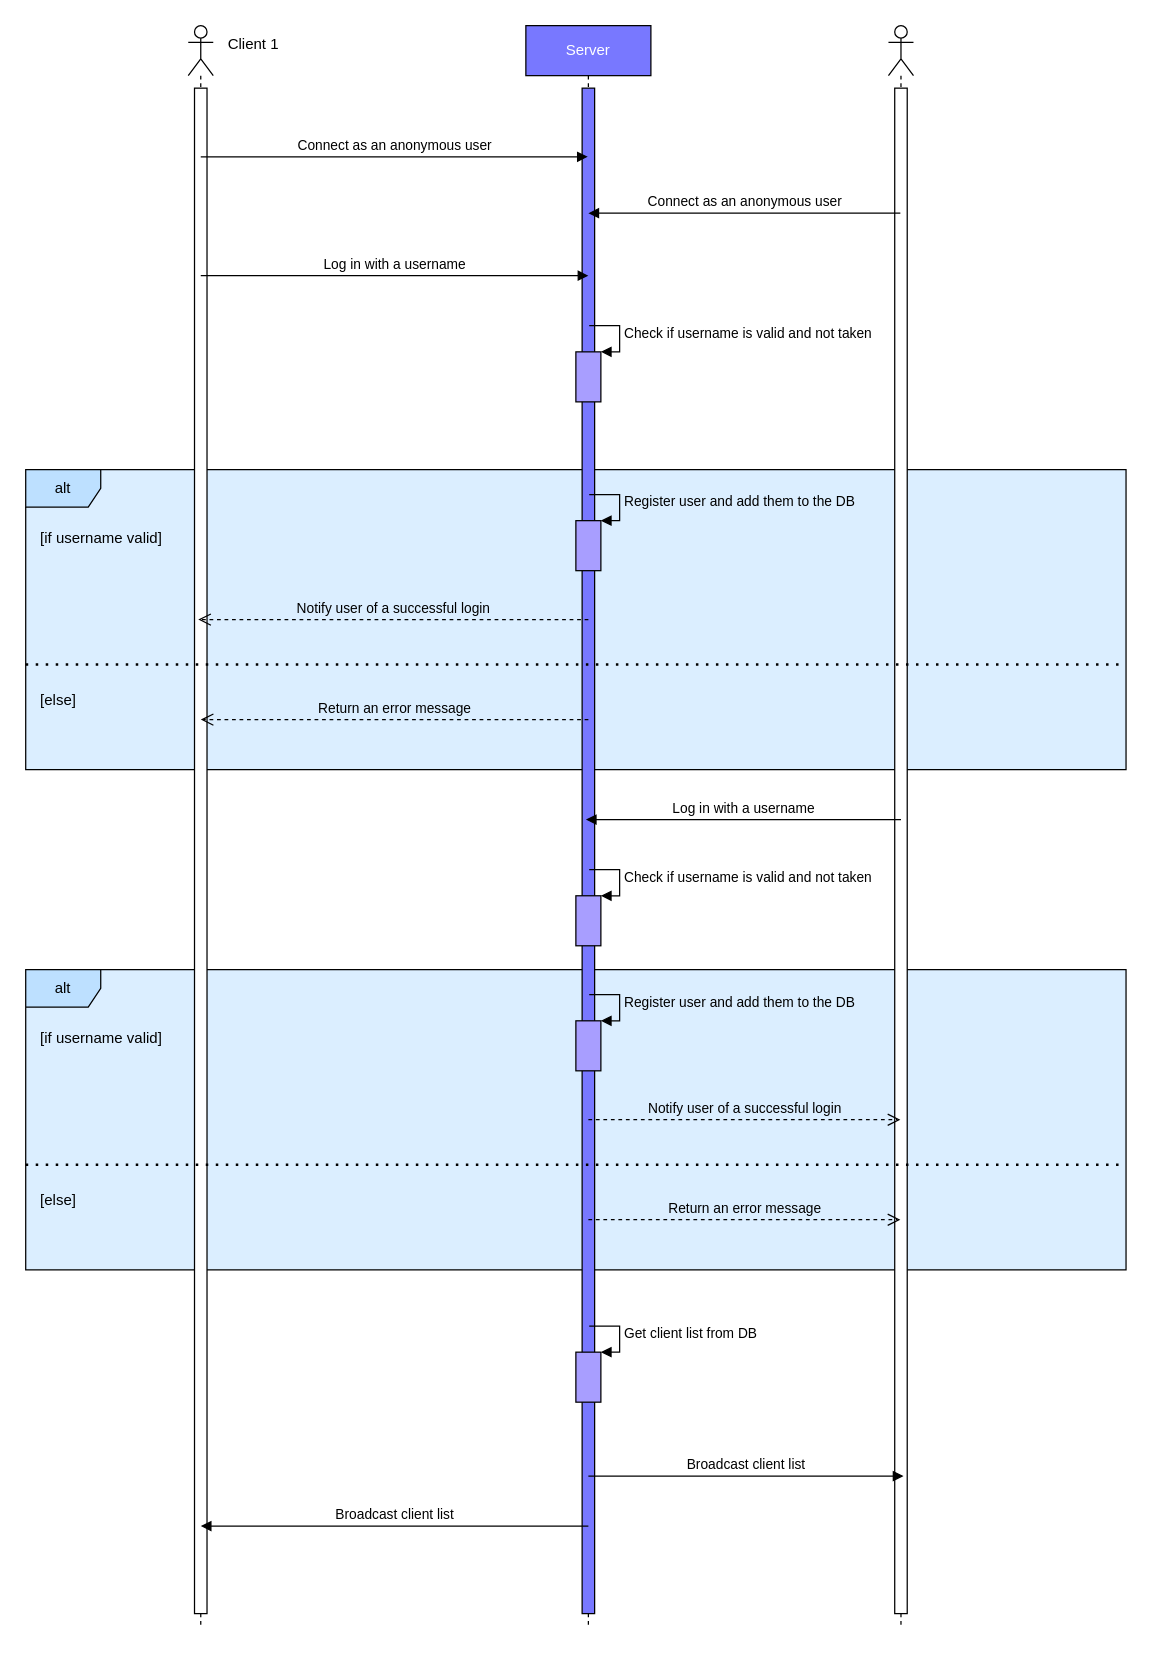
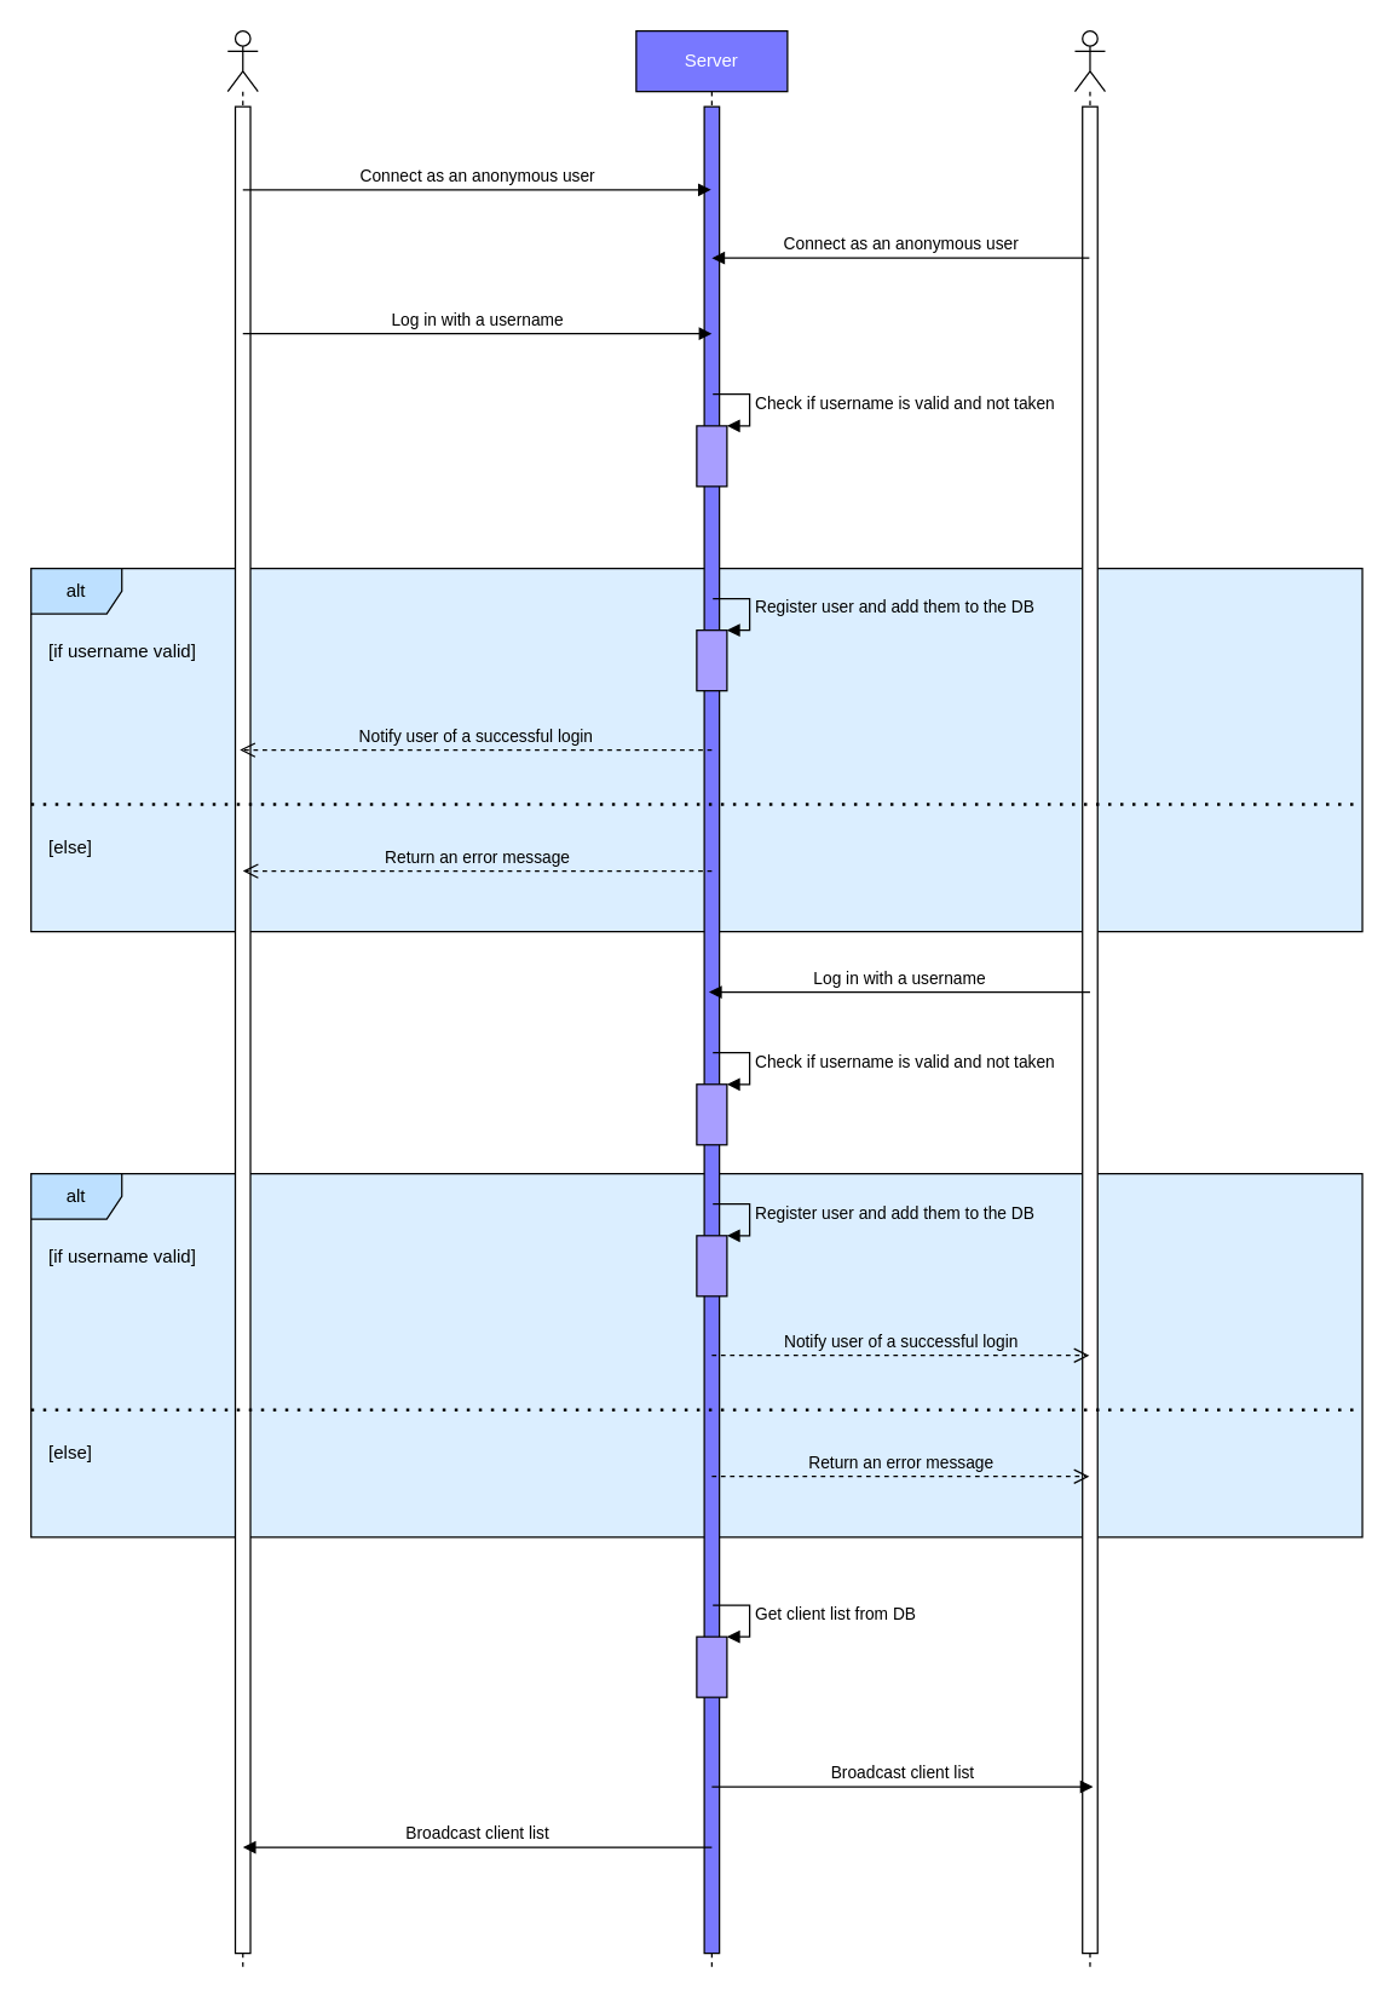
- <mxCell id="6" value="Client 1" style="text;html=1;strokeColor=none;fillColor=none;align=left;verticalAlign=middle;whiteSpace=wrap;rounded=0;" parent="1" vertex="1"><mxGeometry x="180" y="20" width="60" height="30" as="geometry" /></mxCell>
